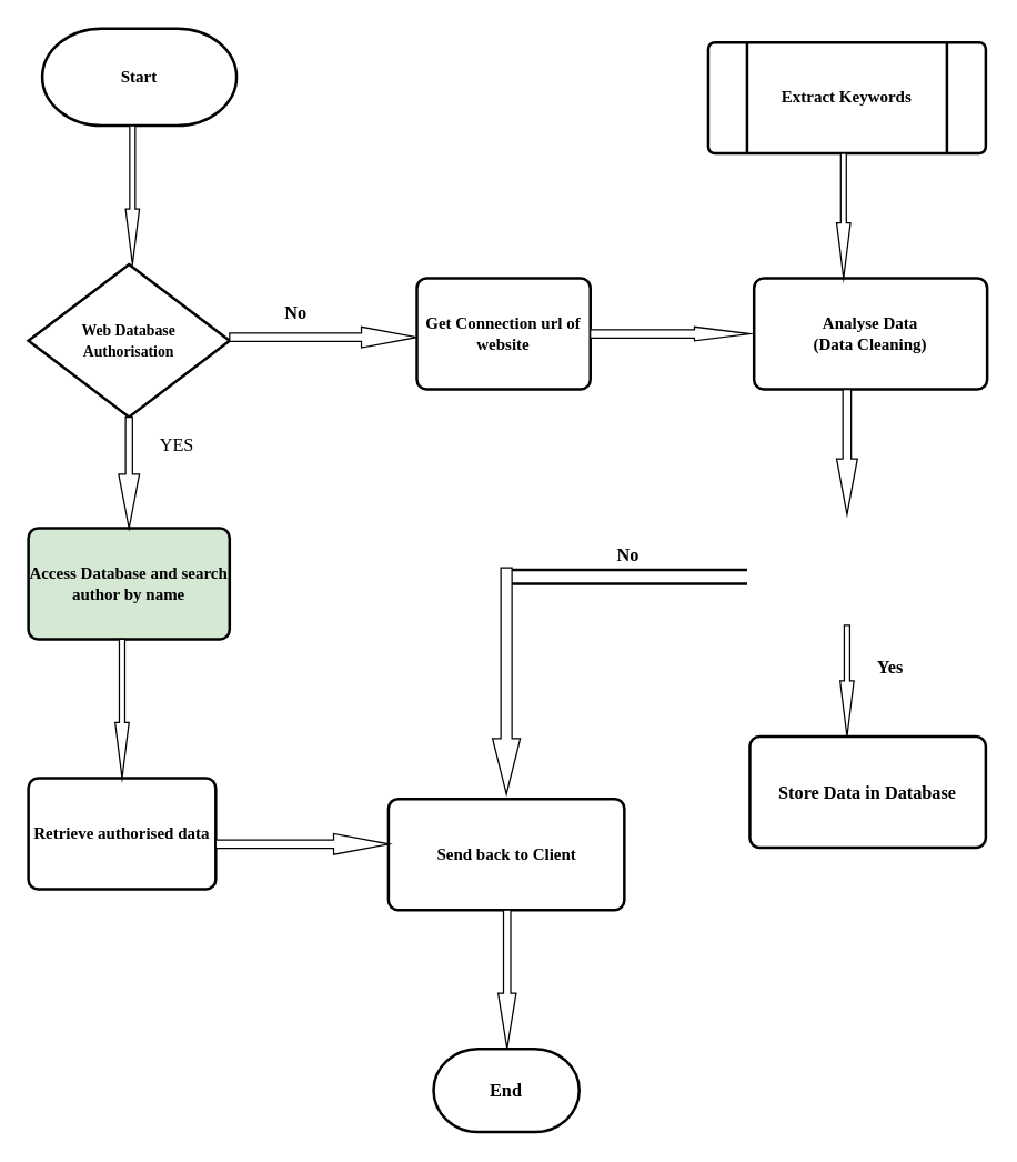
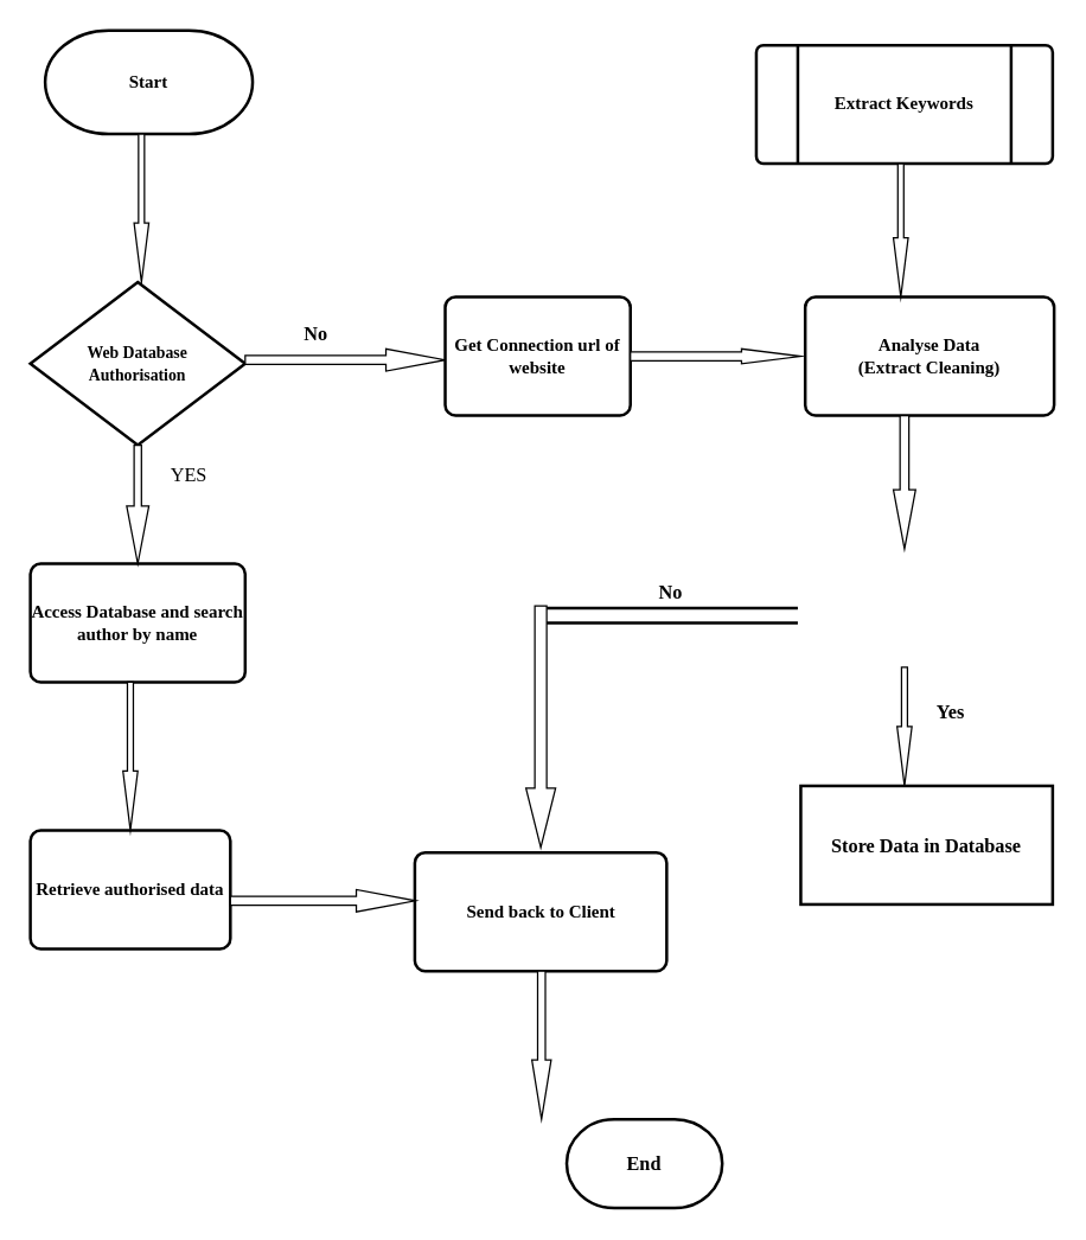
- <mxCell id="11" value="Analyse Data&lt;br&gt;(Data Cleaning)&lt;br&gt;" style="rounded=1;whiteSpace=wrap;html=1;absoluteArcSize=1;arcSize=14;strokeWidth=2;fontFamily=Times New Roman;fontStyle=1" vertex="1" parent="1"><mxGeometry x="543" y="200" width="168" height="80" as="geometry" /></mxCell>
+ <mxCell id="11" value="Analyse Data&lt;br&gt;(Extract Cleaning)&lt;br&gt;" style="rounded=1;whiteSpace=wrap;html=1;absoluteArcSize=1;arcSize=14;strokeWidth=2;fontFamily=Times New Roman;fontStyle=1" vertex="1" parent="1"><mxGeometry x="543" y="200" width="168" height="80" as="geometry" /></mxCell>
- <mxCell id="6" value="Access Database and search author by name" style="rounded=1;whiteSpace=wrap;html=1;absoluteArcSize=1;arcSize=14;strokeWidth=2;fontFamily=Times New Roman;fontStyle=1;fillColor=#d5e8d4;" vertex="1" parent="1"><mxGeometry y="380" width="145" height="80" as="geometry" x="20" /></mxCell>
+ <mxCell id="6" value="Access Database and search author by name" style="rounded=1;whiteSpace=wrap;html=1;absoluteArcSize=1;arcSize=14;strokeWidth=2;fontFamily=Times New Roman;fontStyle=1" vertex="1" parent="1"><mxGeometry y="380" width="145" height="80" as="geometry" x="20" /></mxCell>
- <mxCell id="22" value="Store Data in Database" style="rounded=1;whiteSpace=wrap;html=1;absoluteArcSize=1;arcSize=14;strokeWidth=2;fontFamily=Times New Roman;fontSize=13;fontStyle=1" vertex="1" parent="1"><mxGeometry x="540" y="530" width="170" height="80" as="geometry" /></mxCell>
+ <mxCell id="22" value="Store Data in Database" style="whiteSpace=wrap;html=1;absoluteArcSize=1;arcSize=14;strokeWidth=2;fontFamily=Times New Roman;fontSize=13;fontStyle=1;rounded=0;" vertex="1" parent="1"><mxGeometry x="540" y="530" width="170" height="80" as="geometry" /></mxCell>
- <mxCell id="27" value="End" style="strokeWidth=2;html=1;shape=mxgraph.flowchart.terminator;whiteSpace=wrap;fontFamily=Times New Roman;fontSize=13;fontStyle=1" vertex="1" parent="1"><mxGeometry x="312" y="755" width="105" height="60" as="geometry" /></mxCell>
+ <mxCell id="27" value="End" style="strokeWidth=2;html=1;shape=mxgraph.flowchart.terminator;whiteSpace=wrap;fontFamily=Times New Roman;fontSize=13;fontStyle=1" vertex="1" parent="1"><mxGeometry x="382" y="755" width="105" height="60" as="geometry" /></mxCell>
